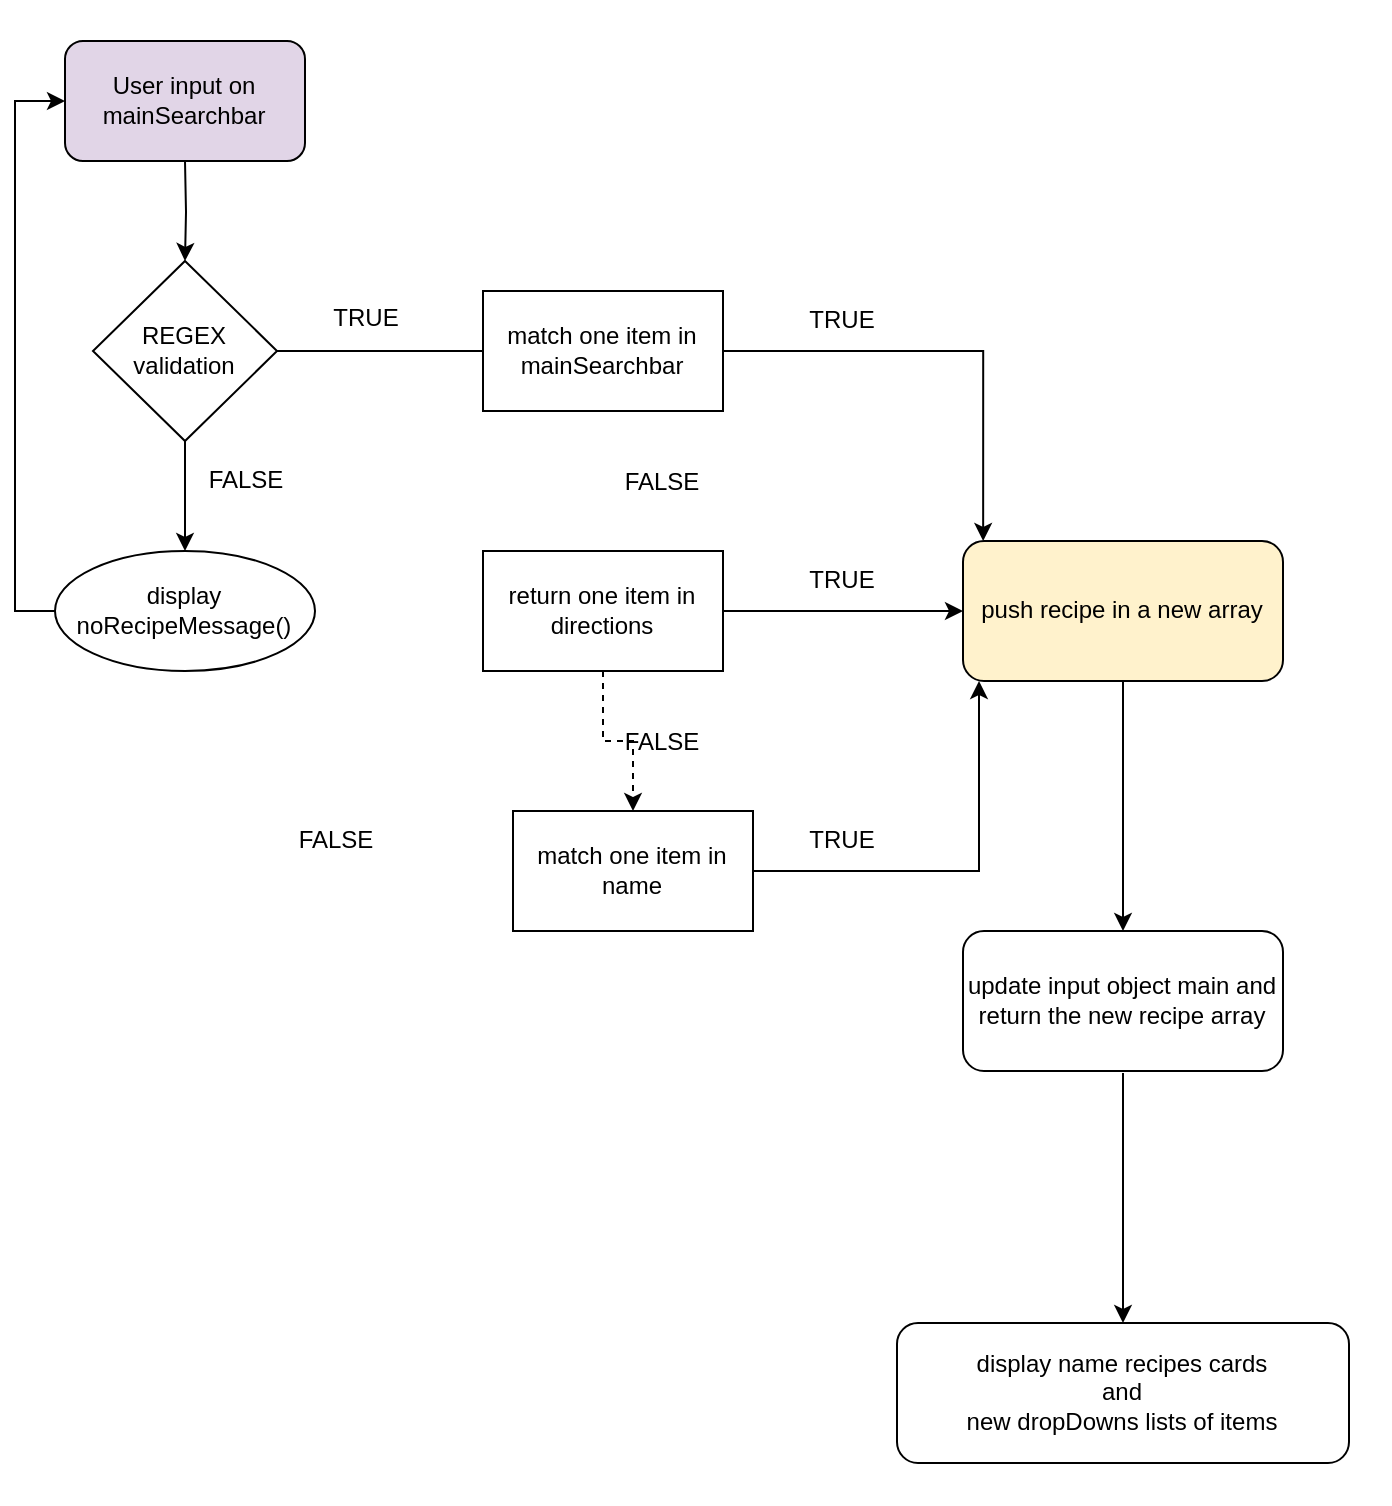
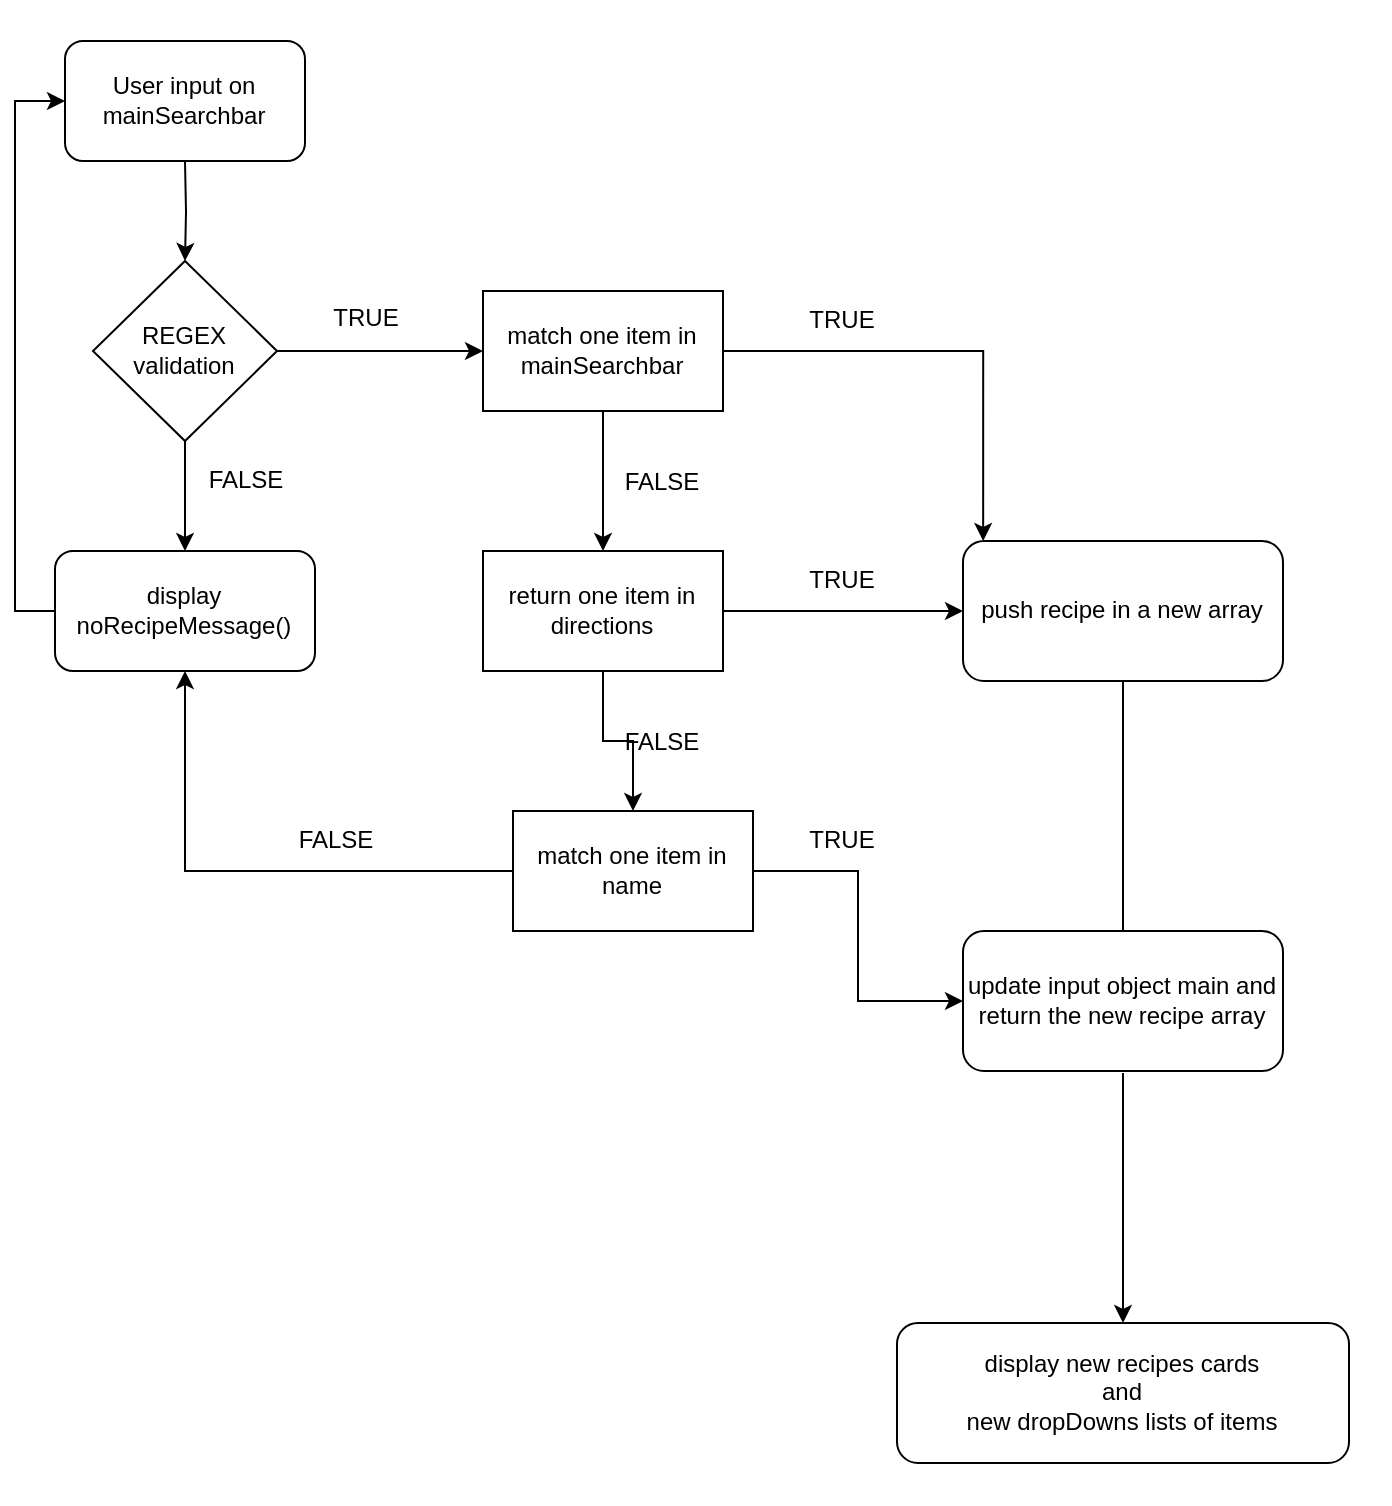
- <mxCell id="3" value="User input on mainSearchbar" style="rounded=1;whiteSpace=wrap;html=1;fillColor=#e1d5e7;" parent="1" vertex="1"><mxGeometry x="25" y="20" width="120" height="60" as="geometry" /></mxCell>
+ <mxCell id="3" value="User input on mainSearchbar" style="rounded=1;whiteSpace=wrap;html=1;" parent="1" vertex="1"><mxGeometry x="25" y="20" width="120" height="60" as="geometry" /></mxCell>
- <mxCell id="4" value="" style="edgeStyle=orthogonalEdgeStyle;rounded=0;orthogonalLoop=1;jettySize=auto;html=1;endArrow=none;" parent="1" source="6" target="9" edge="1"><mxGeometry relative="1" as="geometry" /></mxCell>
+ <mxCell id="4" value="" style="edgeStyle=orthogonalEdgeStyle;rounded=0;orthogonalLoop=1;jettySize=auto;html=1;" parent="1" source="6" target="9" edge="1"><mxGeometry relative="1" as="geometry" /></mxCell>
+ <mxCell id="7" value="" style="edgeStyle=orthogonalEdgeStyle;rounded=0;orthogonalLoop=1;jettySize=auto;html=1;" parent="1" source="9" target="12" edge="1"><mxGeometry relative="1" as="geometry" /></mxCell>
- <mxCell id="19" value="display noRecipeMessage()" style="ellipse;whiteSpace=wrap;html=1;" parent="1" vertex="1"><mxGeometry x="20" y="275" width="130" height="60" as="geometry" /></mxCell>
+ <mxCell id="19" value="display noRecipeMessage()" style="rounded=1;whiteSpace=wrap;html=1;" parent="1" vertex="1"><mxGeometry x="20" y="275" width="130" height="60" as="geometry" /></mxCell>
- <mxCell id="24" value="push recipe in a new array" style="rounded=1;whiteSpace=wrap;html=1;fillColor=#fff2cc;" parent="1" vertex="1"><mxGeometry x="474" y="270" width="160" height="70" as="geometry" /></mxCell>
+ <mxCell id="24" value="push recipe in a new array" style="rounded=1;whiteSpace=wrap;html=1;" parent="1" vertex="1"><mxGeometry x="474" y="270" width="160" height="70" as="geometry" /></mxCell>
- <mxCell id="10" value="" style="edgeStyle=orthogonalEdgeStyle;rounded=0;orthogonalLoop=1;jettySize=auto;html=1;dashed=1;" parent="1" source="12" target="16" edge="1"><mxGeometry relative="1" as="geometry" /></mxCell>
+ <mxCell id="10" value="" style="edgeStyle=orthogonalEdgeStyle;rounded=0;orthogonalLoop=1;jettySize=auto;html=1;" parent="1" source="12" target="16" edge="1"><mxGeometry relative="1" as="geometry" /></mxCell>
- <mxCell id="15" style="edgeStyle=orthogonalEdgeStyle;rounded=0;orthogonalLoop=1;jettySize=auto;html=1;exitX=1;exitY=0.5;exitDx=0;exitDy=0;entryX=0.05;entryY=1;entryDx=0;entryDy=0;entryPerimeter=0;" parent="1" source="16" target="24" edge="1"><mxGeometry relative="1" as="geometry" /></mxCell>
+ <mxCell id="15" style="edgeStyle=orthogonalEdgeStyle;rounded=0;orthogonalLoop=1;jettySize=auto;html=1;exitX=1;exitY=0.5;exitDx=0;exitDy=0;" parent="1" source="16" target="28" edge="1"><mxGeometry relative="1" as="geometry" /></mxCell>
+ <mxCell id="14" style="edgeStyle=orthogonalEdgeStyle;rounded=0;orthogonalLoop=1;jettySize=auto;html=1;entryX=0.5;entryY=1;entryDx=0;entryDy=0;" parent="1" source="16" edge="1" target="19"><mxGeometry relative="1" as="geometry"><mxPoint x="-65" y="440" as="targetPoint" /></mxGeometry></mxCell>
- <mxCell id="23" style="edgeStyle=orthogonalEdgeStyle;rounded=0;orthogonalLoop=1;jettySize=auto;html=1;exitX=0.5;exitY=1;exitDx=0;exitDy=0;entryX=0.5;entryY=0;entryDx=0;entryDy=0;" edge="1" parent="1" source="24" target="28"><mxGeometry relative="1" as="geometry"><mxPoint x="554" y="440" as="targetPoint" /></mxGeometry></mxCell>
+ <mxCell id="23" style="edgeStyle=orthogonalEdgeStyle;rounded=0;orthogonalLoop=1;jettySize=auto;html=1;exitX=0.5;exitY=1;exitDx=0;exitDy=0;entryX=0.5;entryY=0;entryDx=0;entryDy=0;endArrow=none;" edge="1" parent="1" source="24" target="28"><mxGeometry relative="1" as="geometry"><mxPoint x="554" y="440" as="targetPoint" /></mxGeometry></mxCell>
- <mxCell id="29" value="&lt;div&gt;display name recipes cards&lt;/div&gt;&lt;div&gt;and&lt;/div&gt;&lt;div&gt;new dropDowns lists of items&lt;br&gt;&lt;/div&gt;" style="rounded=1;whiteSpace=wrap;html=1;" vertex="1" parent="1"><mxGeometry x="441" y="661" width="226" height="70" as="geometry" /></mxCell>
+ <mxCell id="29" value="&lt;div&gt;display new recipes cards&lt;/div&gt;&lt;div&gt;and&lt;/div&gt;&lt;div&gt;new dropDowns lists of items&lt;br&gt;&lt;/div&gt;" style="rounded=1;whiteSpace=wrap;html=1;" vertex="1" parent="1"><mxGeometry x="441" y="661" width="226" height="70" as="geometry" /></mxCell>
